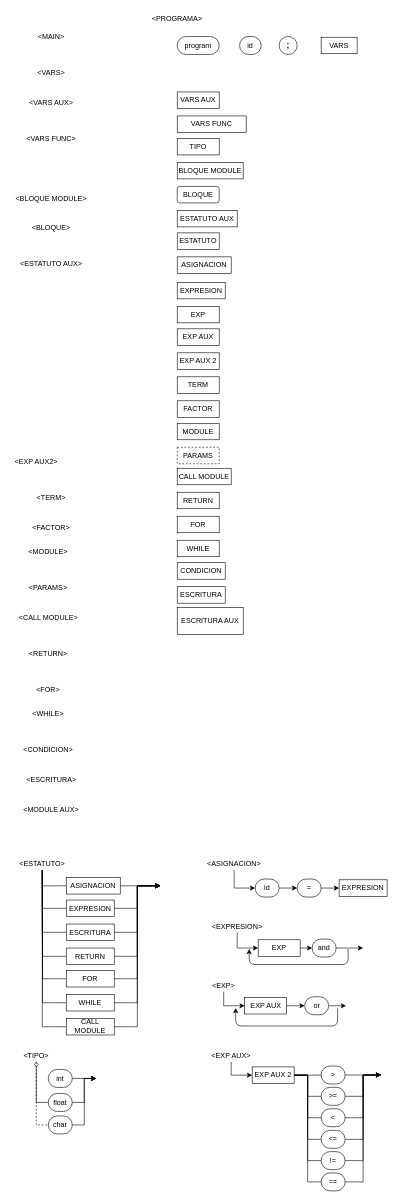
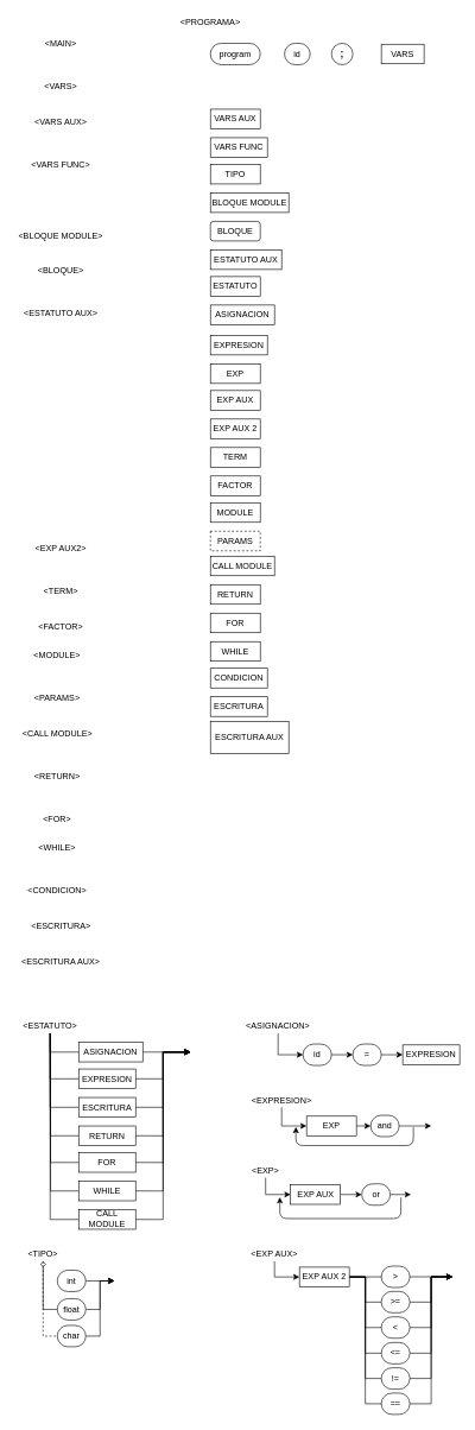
- <mxCell id="37" value="VARS FUNC" style="rounded=0;whiteSpace=wrap;html=1;strokeWidth=1;" parent="1" vertex="1"><mxGeometry x="295" y="192.5" width="115" height="27.5" as="geometry" /></mxCell>
+ <mxCell id="37" value="VARS FUNC" style="rounded=0;whiteSpace=wrap;html=1;strokeWidth=1;" parent="1" vertex="1"><mxGeometry x="295" y="192.5" width="80" height="27.5" as="geometry" /></mxCell>
- <mxCell id="20" value="&amp;lt;EXP AUX2&amp;gt;" style="text;html=1;strokeColor=none;fillColor=none;align=center;verticalAlign=middle;whiteSpace=wrap;rounded=0;" parent="1" vertex="1"><mxGeometry x="5" y="760" width="110" height="20" as="geometry" /></mxCell>
+ <mxCell id="20" value="&amp;lt;EXP AUX2&amp;gt;" style="text;html=1;strokeColor=none;fillColor=none;align=center;verticalAlign=middle;whiteSpace=wrap;rounded=0;" parent="1" vertex="1"><mxGeometry x="30" y="760" width="110" height="20" as="geometry" /></mxCell>
- <mxCell id="31" value="&amp;lt;MODULE AUX&amp;gt;" style="text;html=1;strokeColor=none;fillColor=none;align=center;verticalAlign=middle;whiteSpace=wrap;rounded=0;" parent="1" vertex="1"><mxGeometry x="25" y="1340" width="120" height="20" as="geometry" /></mxCell>
+ <mxCell id="31" value="&amp;lt;ESCRITURA AUX&amp;gt;" style="text;html=1;strokeColor=none;fillColor=none;align=center;verticalAlign=middle;whiteSpace=wrap;rounded=0;" parent="1" vertex="1"><mxGeometry x="25" y="1340" width="120" height="20" as="geometry" /></mxCell>
